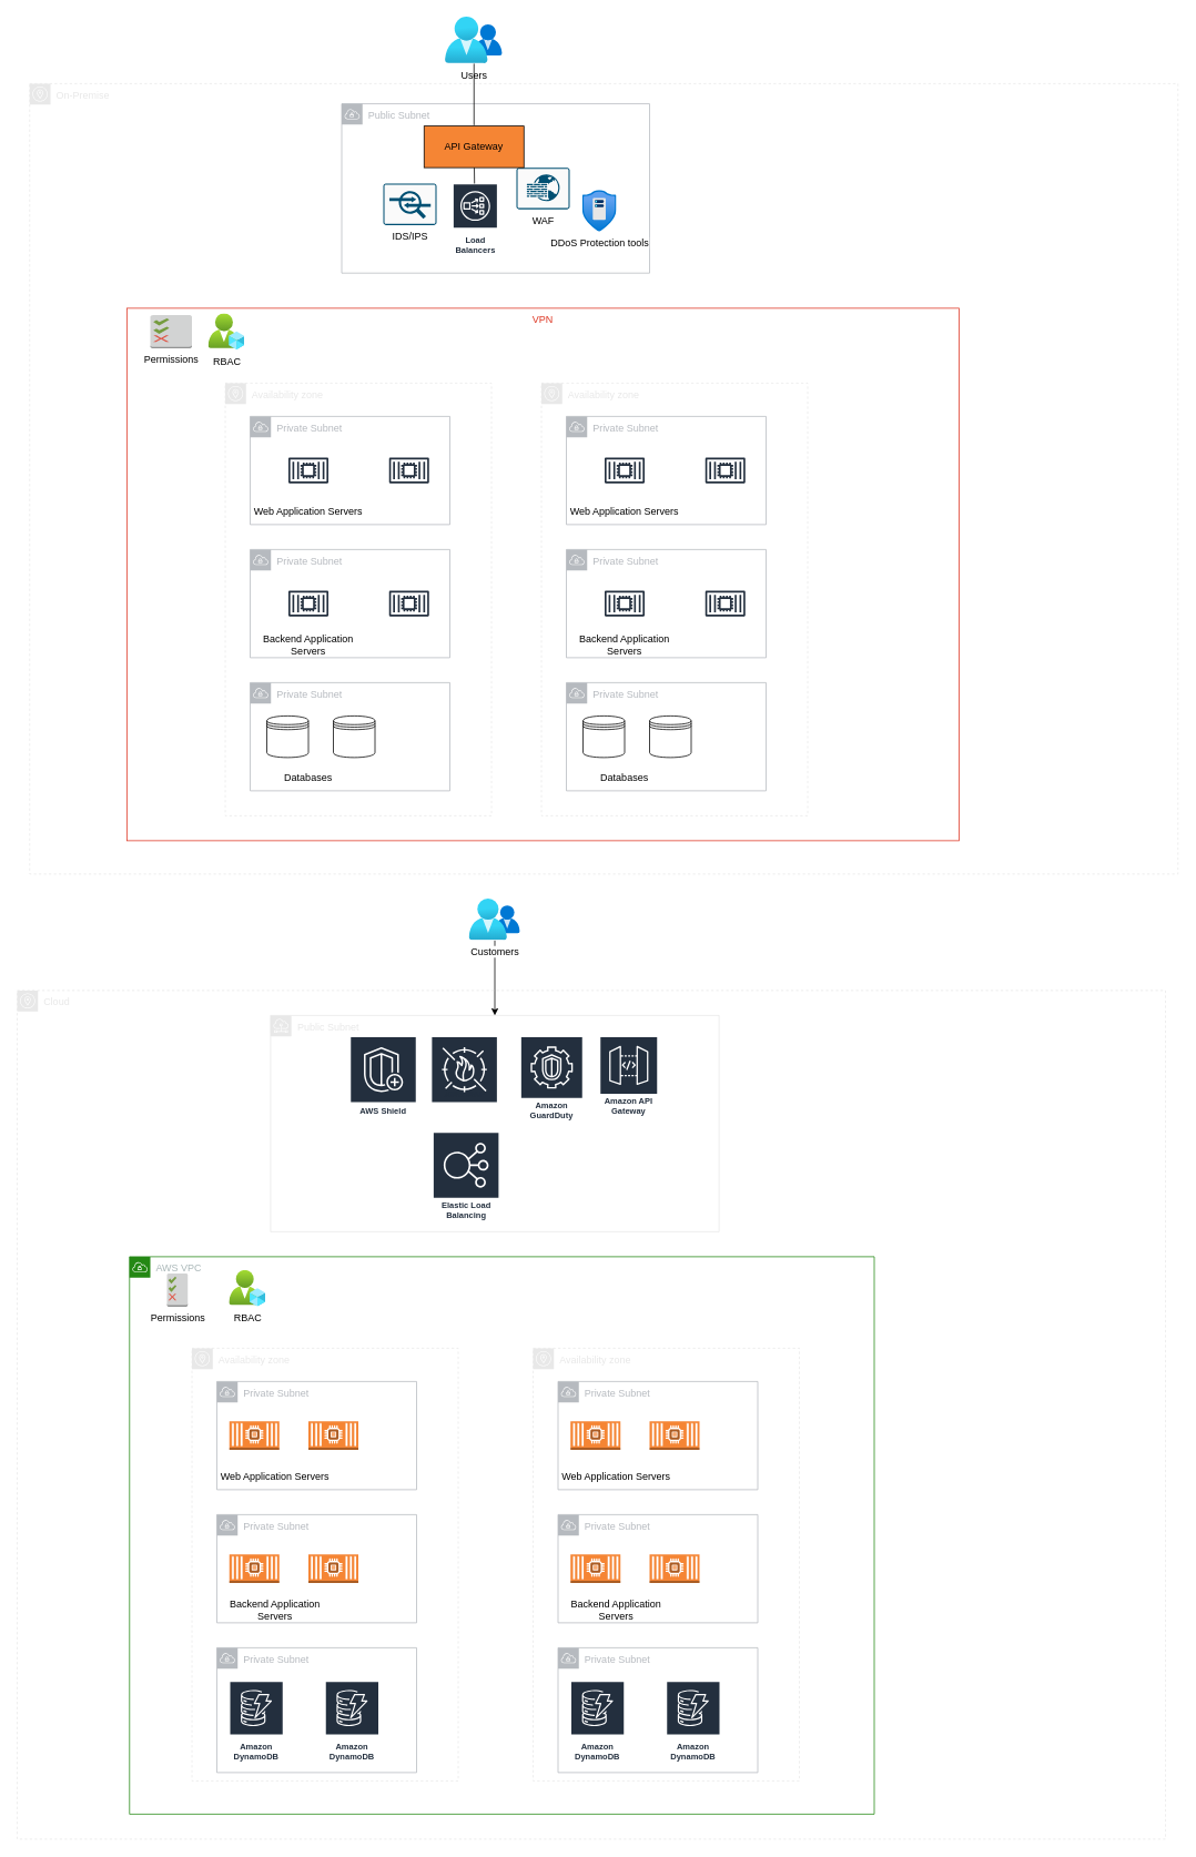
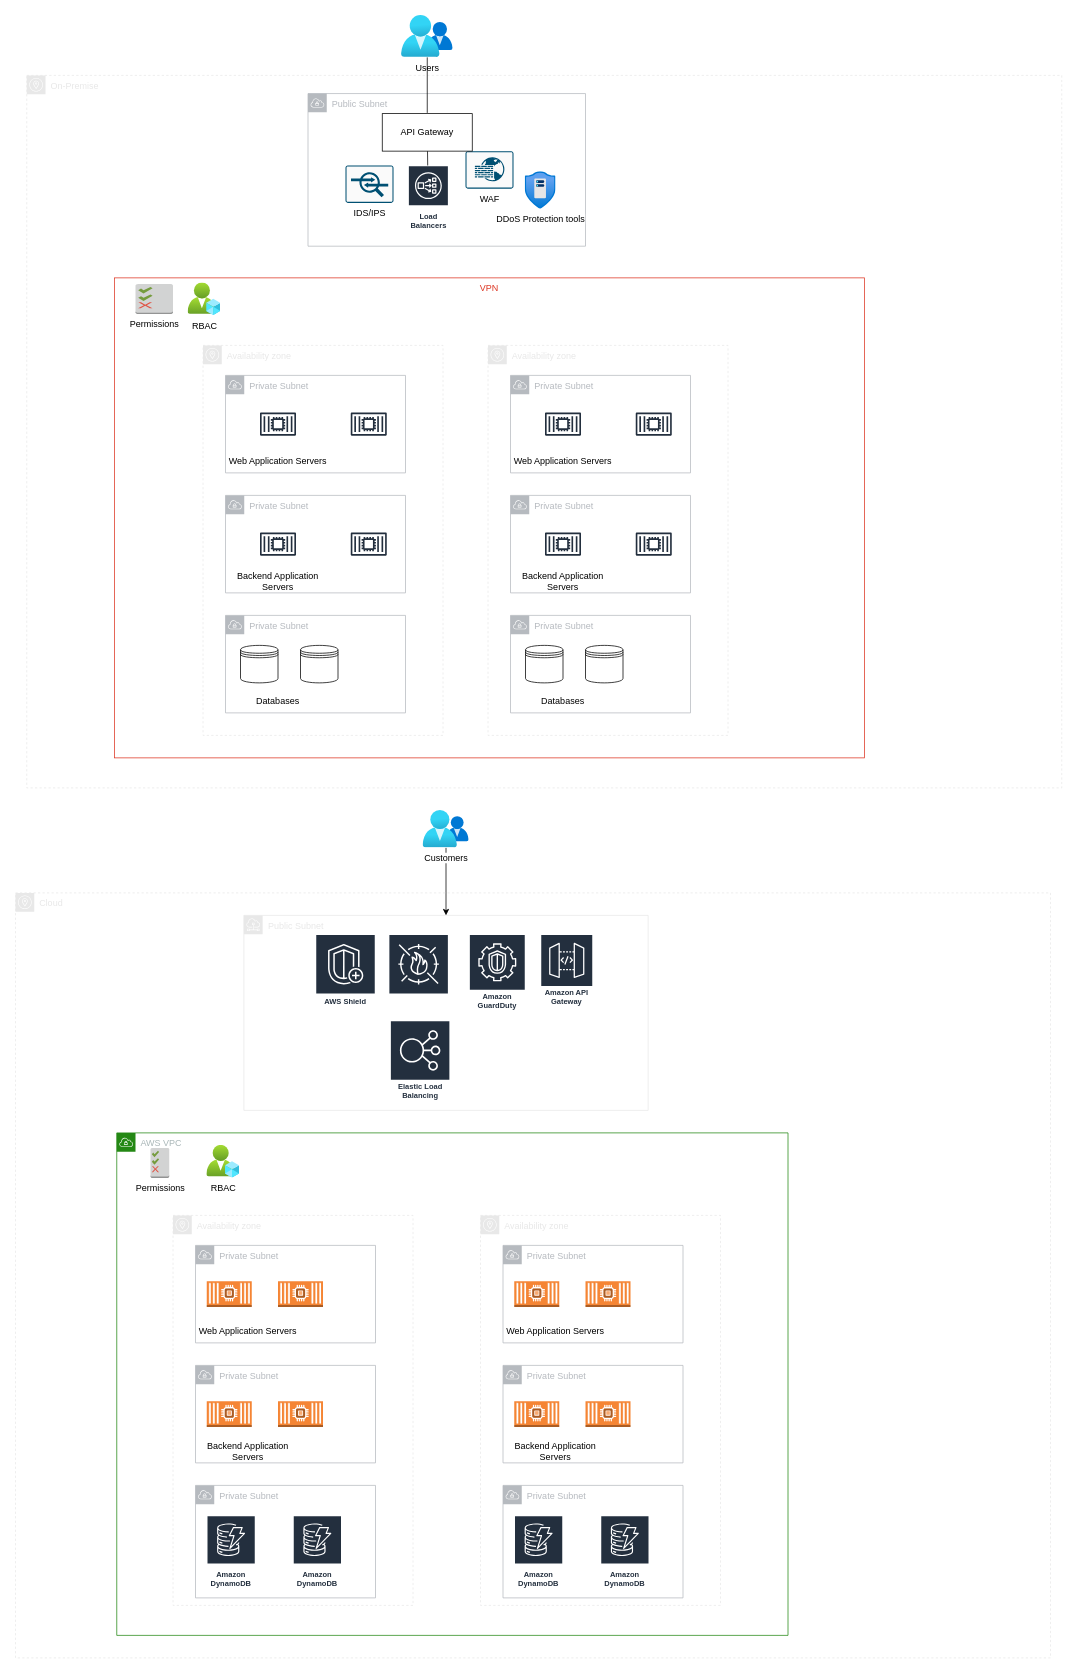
- <mxCell id="41" value="API Gateway" style="rounded=0;whiteSpace=wrap;html=1;fillColor=#f58534;" vertex="1" parent="1"><mxGeometry x="509" y="151" width="120" height="50" as="geometry" /></mxCell>
+ <mxCell id="41" value="API Gateway" style="rounded=0;whiteSpace=wrap;html=1;" vertex="1" parent="1"><mxGeometry x="509" y="151" width="120" height="50" as="geometry" /></mxCell>
